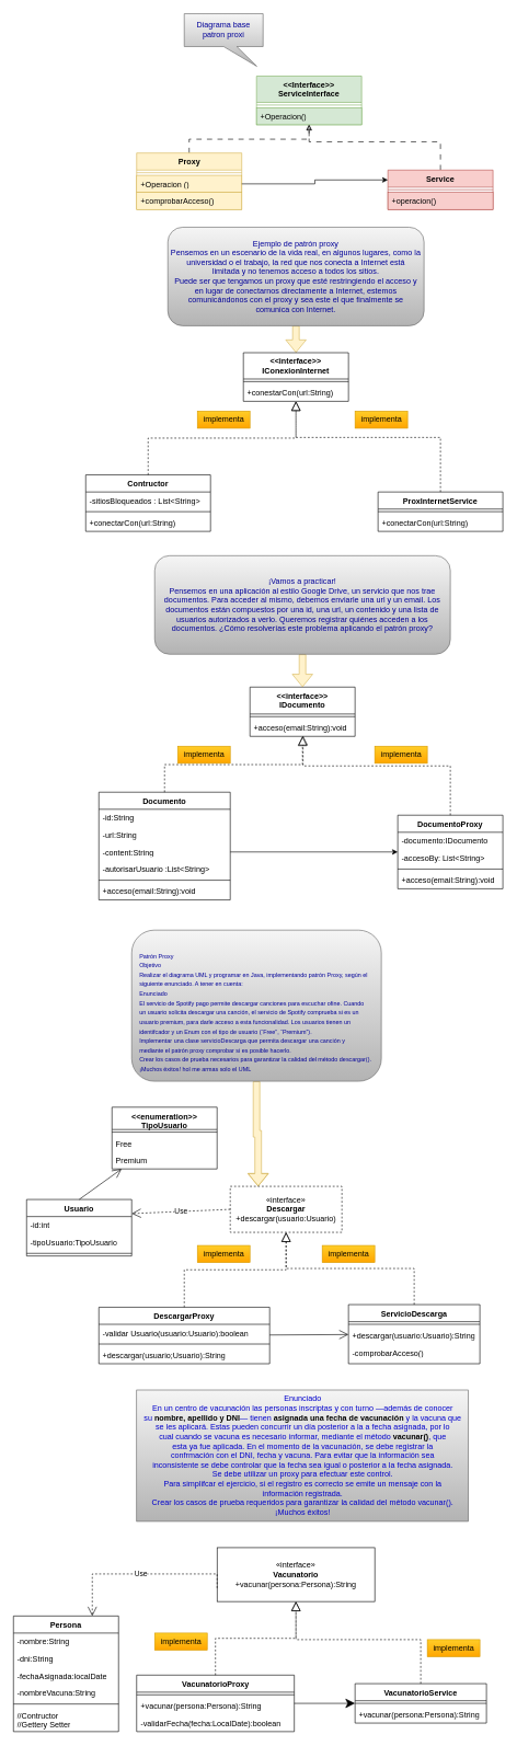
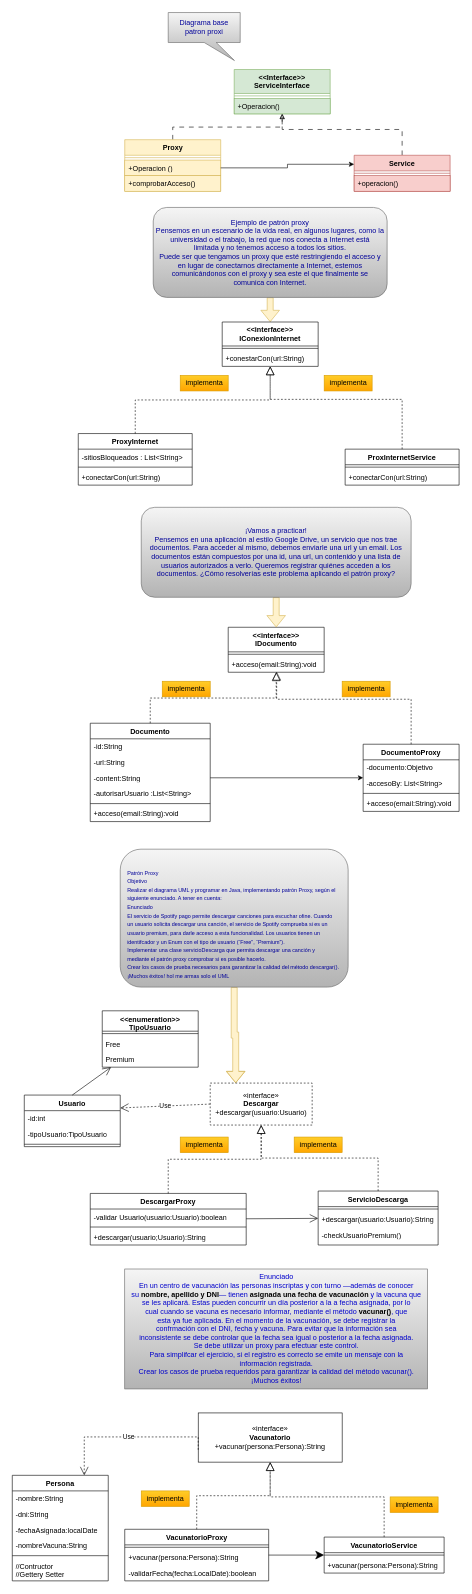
- <mxCell id="21" value="Contructor" style="swimlane;fontStyle=1;align=center;verticalAlign=top;childLayout=stackLayout;horizontal=1;startSize=26;horizontalStack=0;resizeParent=1;resizeParentMax=0;resizeLast=0;collapsible=1;marginBottom=0;whiteSpace=wrap;html=1;" parent="1" vertex="1"><mxGeometry x="130" y="722" width="190" height="86" as="geometry" /></mxCell>
+ <mxCell id="21" value="ProxyInternet" style="swimlane;fontStyle=1;align=center;verticalAlign=top;childLayout=stackLayout;horizontal=1;startSize=26;horizontalStack=0;resizeParent=1;resizeParentMax=0;resizeLast=0;collapsible=1;marginBottom=0;whiteSpace=wrap;html=1;" parent="1" vertex="1"><mxGeometry x="130" y="722" width="190" height="86" as="geometry" /></mxCell>
- <mxCell id="36" value="-documento:IDocumento" style="text;strokeColor=none;fillColor=none;align=left;verticalAlign=top;spacingLeft=4;spacingRight=4;overflow=hidden;rotatable=0;points=[[0,0.5],[1,0.5]];portConstraint=eastwest;whiteSpace=wrap;html=1;" parent="35" vertex="1"><mxGeometry y="26" width="160" height="26" as="geometry" /></mxCell>
+ <mxCell id="36" value="-documento:Objetivo" style="text;strokeColor=none;fillColor=none;align=left;verticalAlign=top;spacingLeft=4;spacingRight=4;overflow=hidden;rotatable=0;points=[[0,0.5],[1,0.5]];portConstraint=eastwest;whiteSpace=wrap;html=1;" parent="35" vertex="1"><mxGeometry y="26" width="160" height="26" as="geometry" /></mxCell>
- <mxCell id="60" value="-comprobarAcceso()" style="text;strokeColor=none;fillColor=none;align=left;verticalAlign=top;spacingLeft=4;spacingRight=4;overflow=hidden;rotatable=0;points=[[0,0.5],[1,0.5]];portConstraint=eastwest;whiteSpace=wrap;html=1;" parent="57" vertex="1"><mxGeometry y="60" width="200" height="30" as="geometry" /></mxCell>
+ <mxCell id="60" value="-checkUsuarioPremium()" style="text;strokeColor=none;fillColor=none;align=left;verticalAlign=top;spacingLeft=4;spacingRight=4;overflow=hidden;rotatable=0;points=[[0,0.5],[1,0.5]];portConstraint=eastwest;whiteSpace=wrap;html=1;" parent="57" vertex="1"><mxGeometry y="60" width="200" height="30" as="geometry" /></mxCell>
